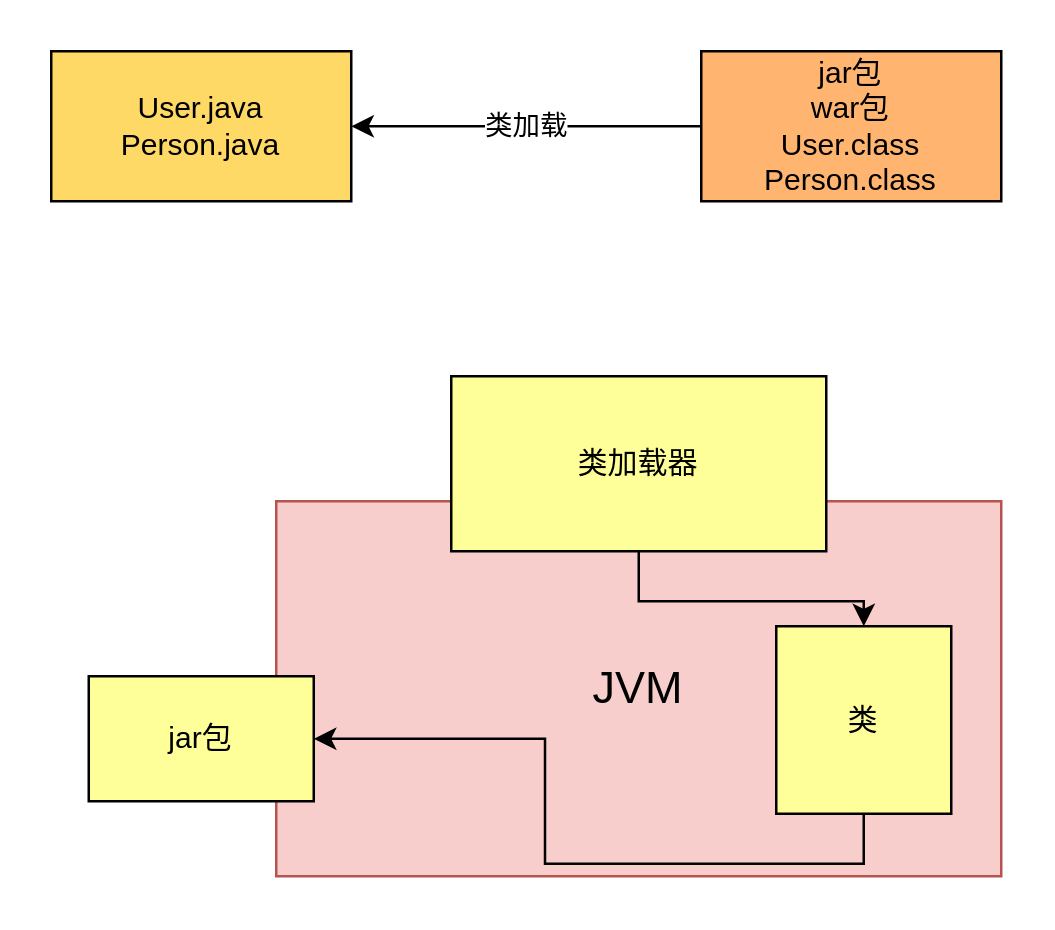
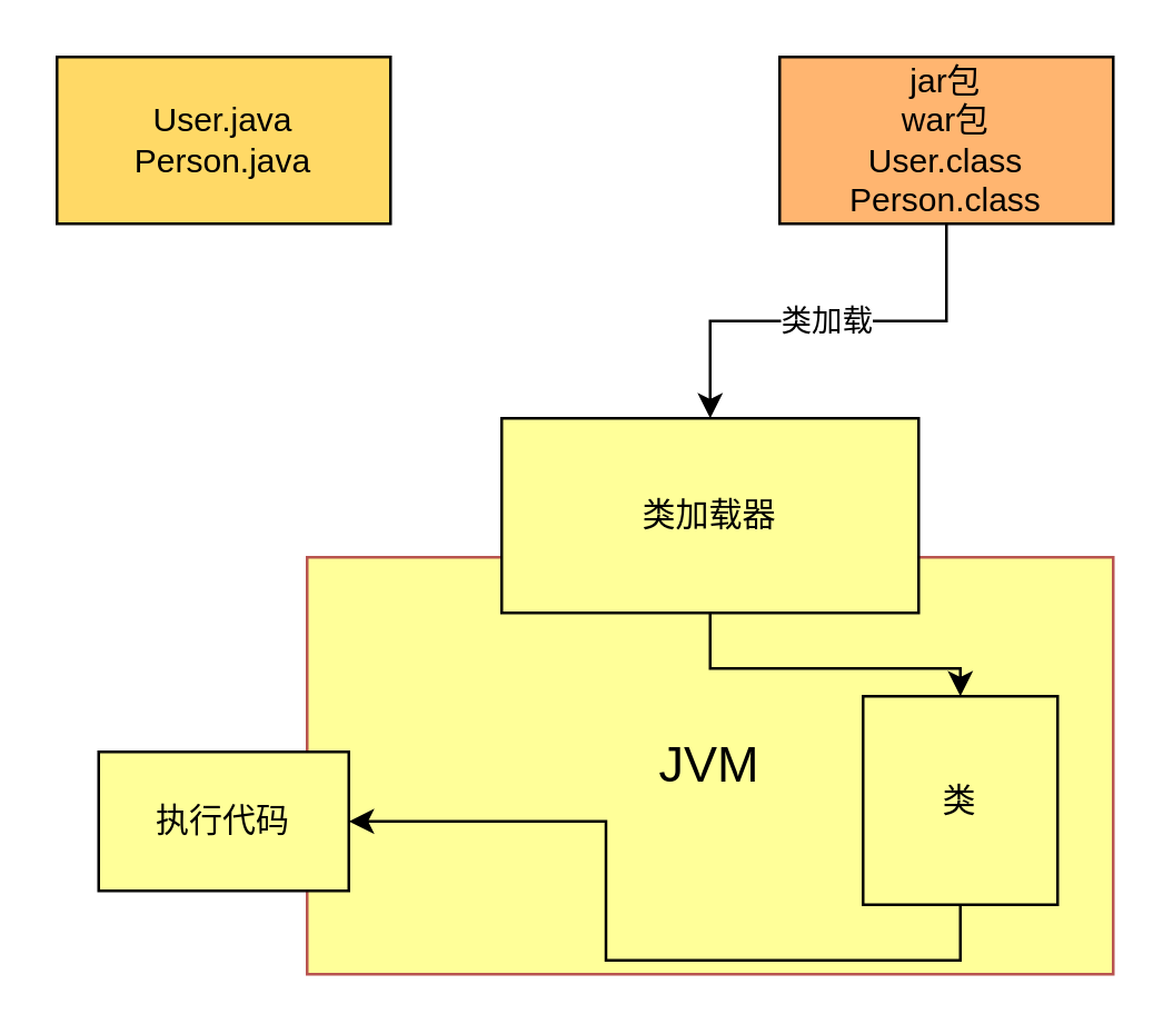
- <mxCell id="3" value="类加载" style="edgeStyle=orthogonalEdgeStyle;rounded=0;orthogonalLoop=1;jettySize=auto;html=1;" edge="1" parent="1" source="4" target="2"><mxGeometry relative="1" as="geometry" /></mxCell>
+ <mxCell id="3" value="类加载" style="edgeStyle=orthogonalEdgeStyle;rounded=0;orthogonalLoop=1;jettySize=auto;html=1;entryX=0.5;entryY=0;entryDx=0;entryDy=0;" edge="1" parent="1" source="4" target="7"><mxGeometry relative="1" as="geometry" /></mxCell>
- <mxCell id="5" value="&lt;font style=&quot;font-size: 18px&quot;&gt;JVM&lt;/font&gt;" style="rounded=0;whiteSpace=wrap;html=1;fillColor=#f8cecc;strokeColor=#b85450;" vertex="1" parent="1"><mxGeometry x="110" y="200" width="290" height="150" as="geometry" /></mxCell>
+ <mxCell id="5" value="&lt;font style=&quot;font-size: 18px&quot;&gt;JVM&lt;/font&gt;" style="rounded=0;whiteSpace=wrap;html=1;fillColor=#ffff99;strokeColor=#b85450;" vertex="1" parent="1"><mxGeometry x="110" y="200" width="290" height="150" as="geometry" /></mxCell>
- <mxCell id="10" value="jar包" style="rounded=0;whiteSpace=wrap;html=1;fillColor=#FFFF99;" vertex="1" parent="1"><mxGeometry x="35" y="270" width="90" height="50" as="geometry" /></mxCell>
+ <mxCell id="10" value="执行代码" style="rounded=0;whiteSpace=wrap;html=1;fillColor=#FFFF99;" vertex="1" parent="1"><mxGeometry x="35" y="270" width="90" height="50" as="geometry" /></mxCell>
